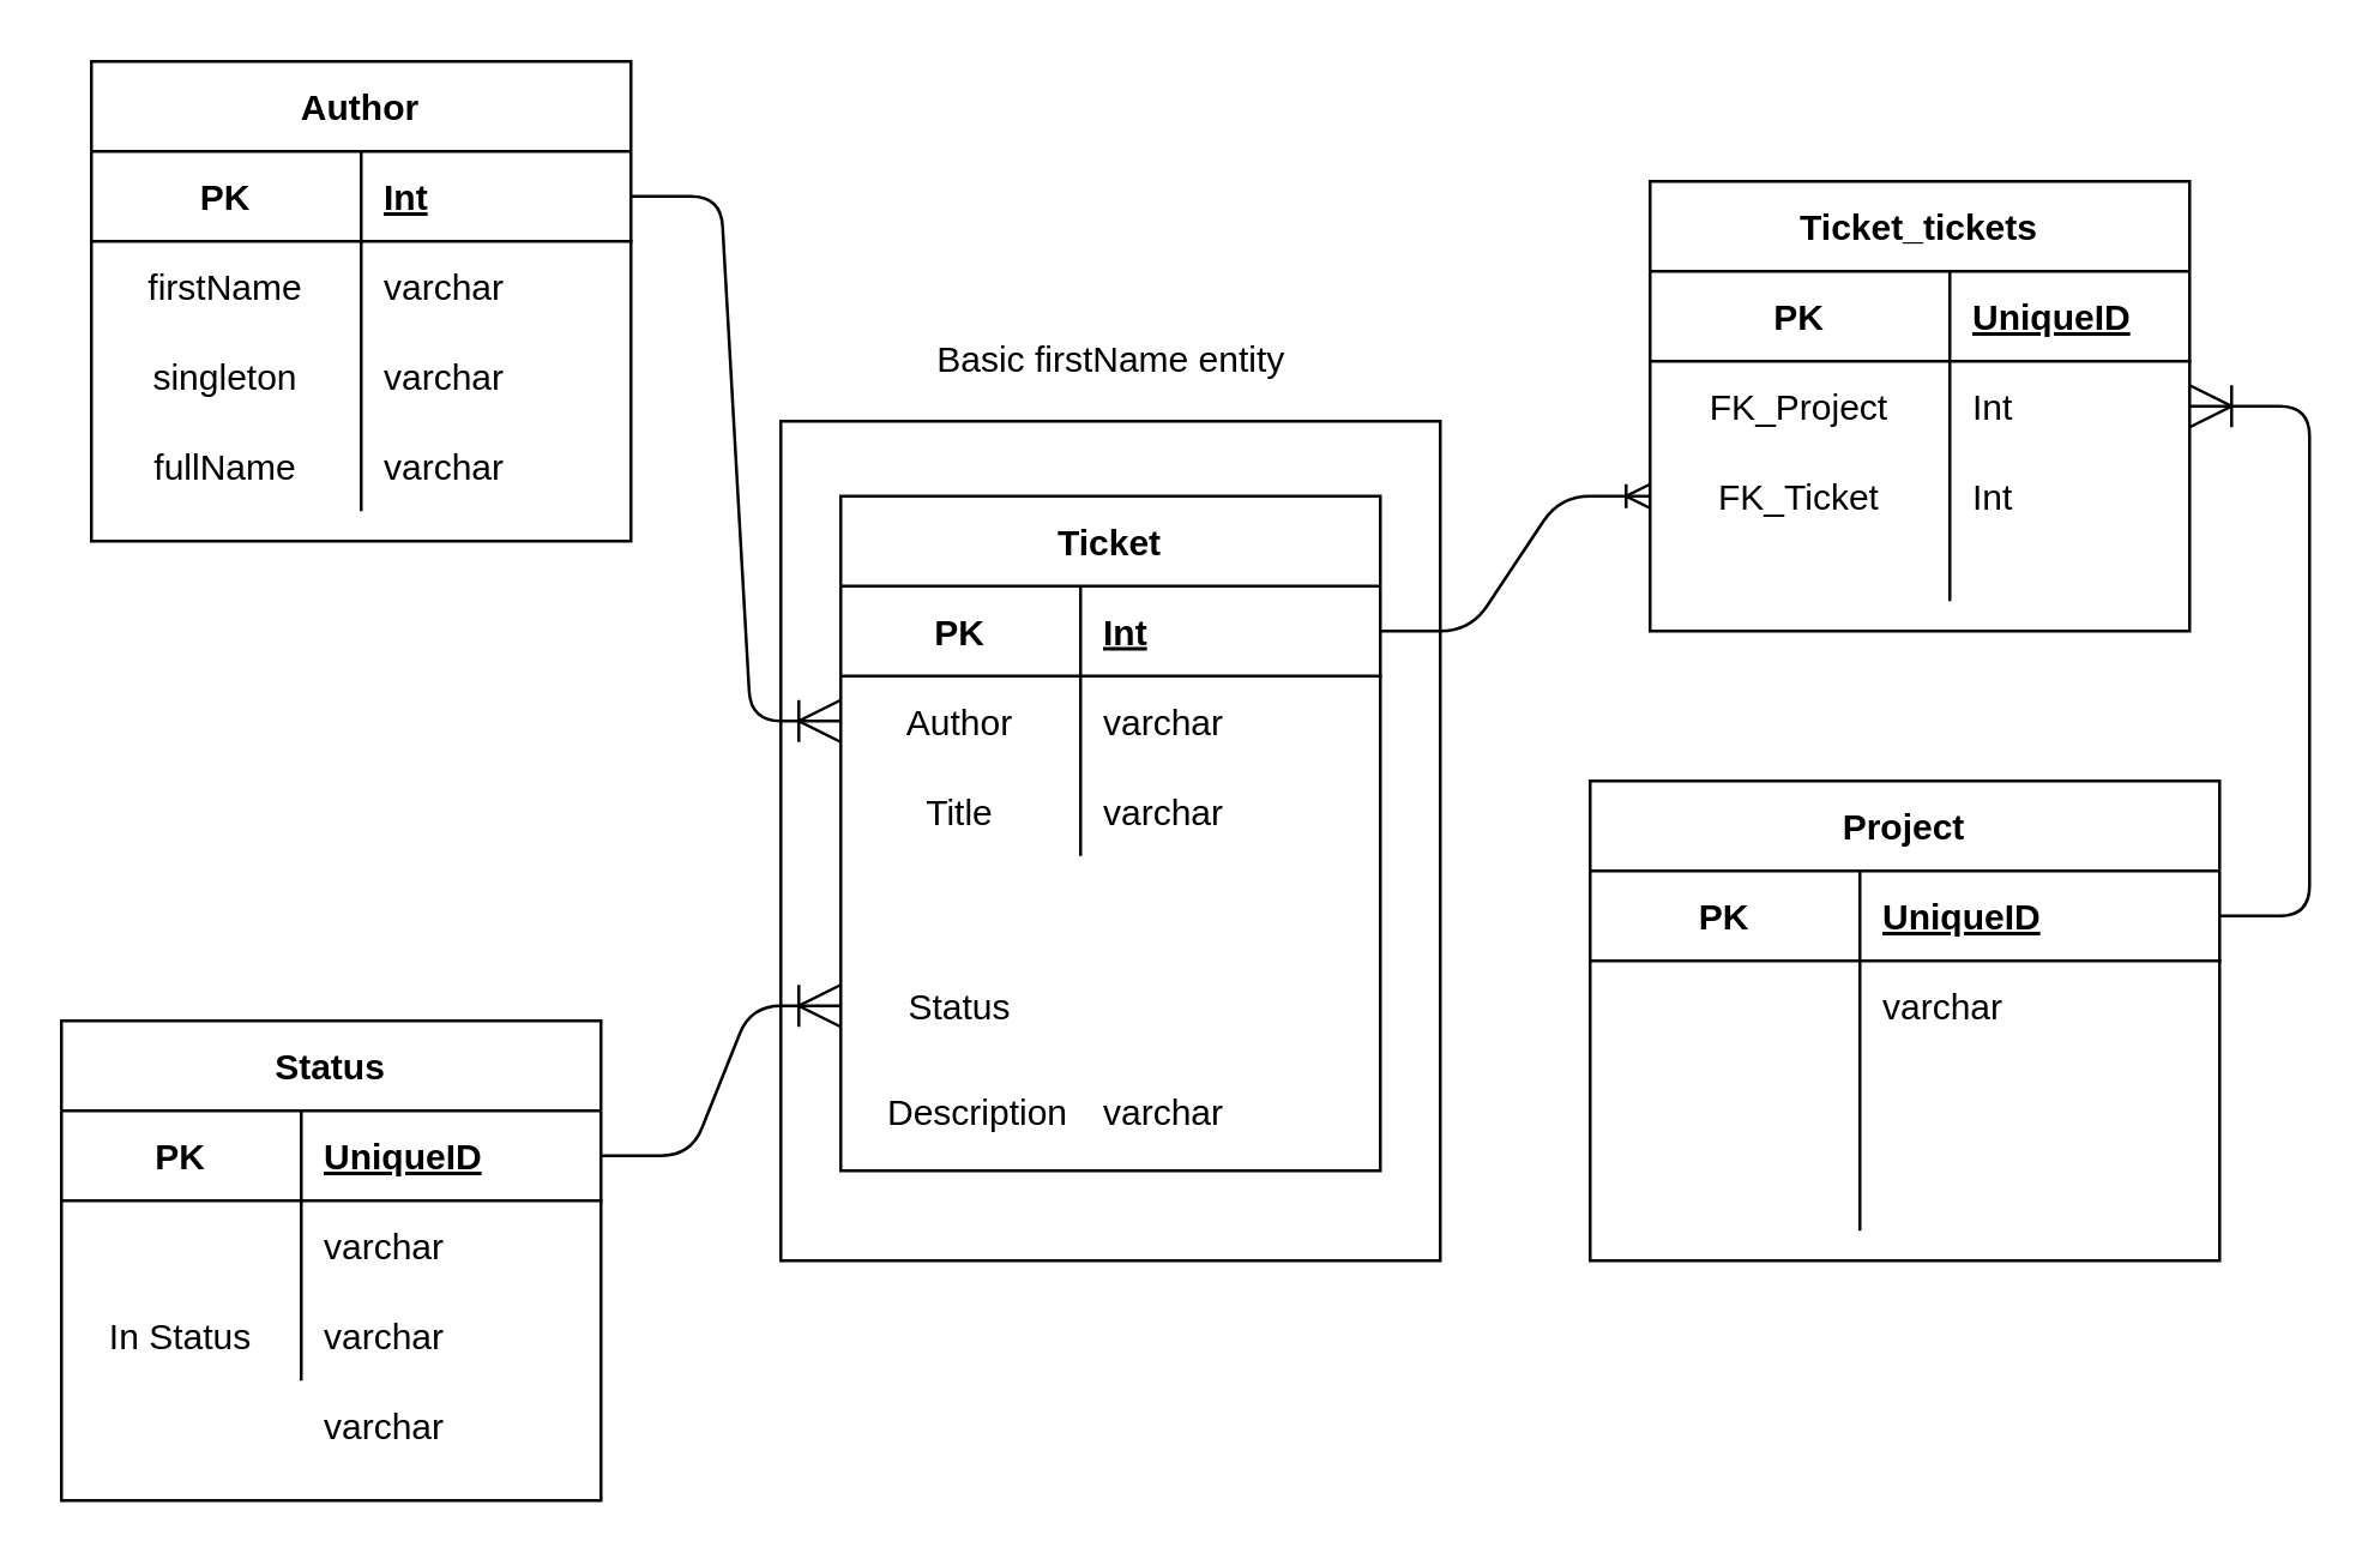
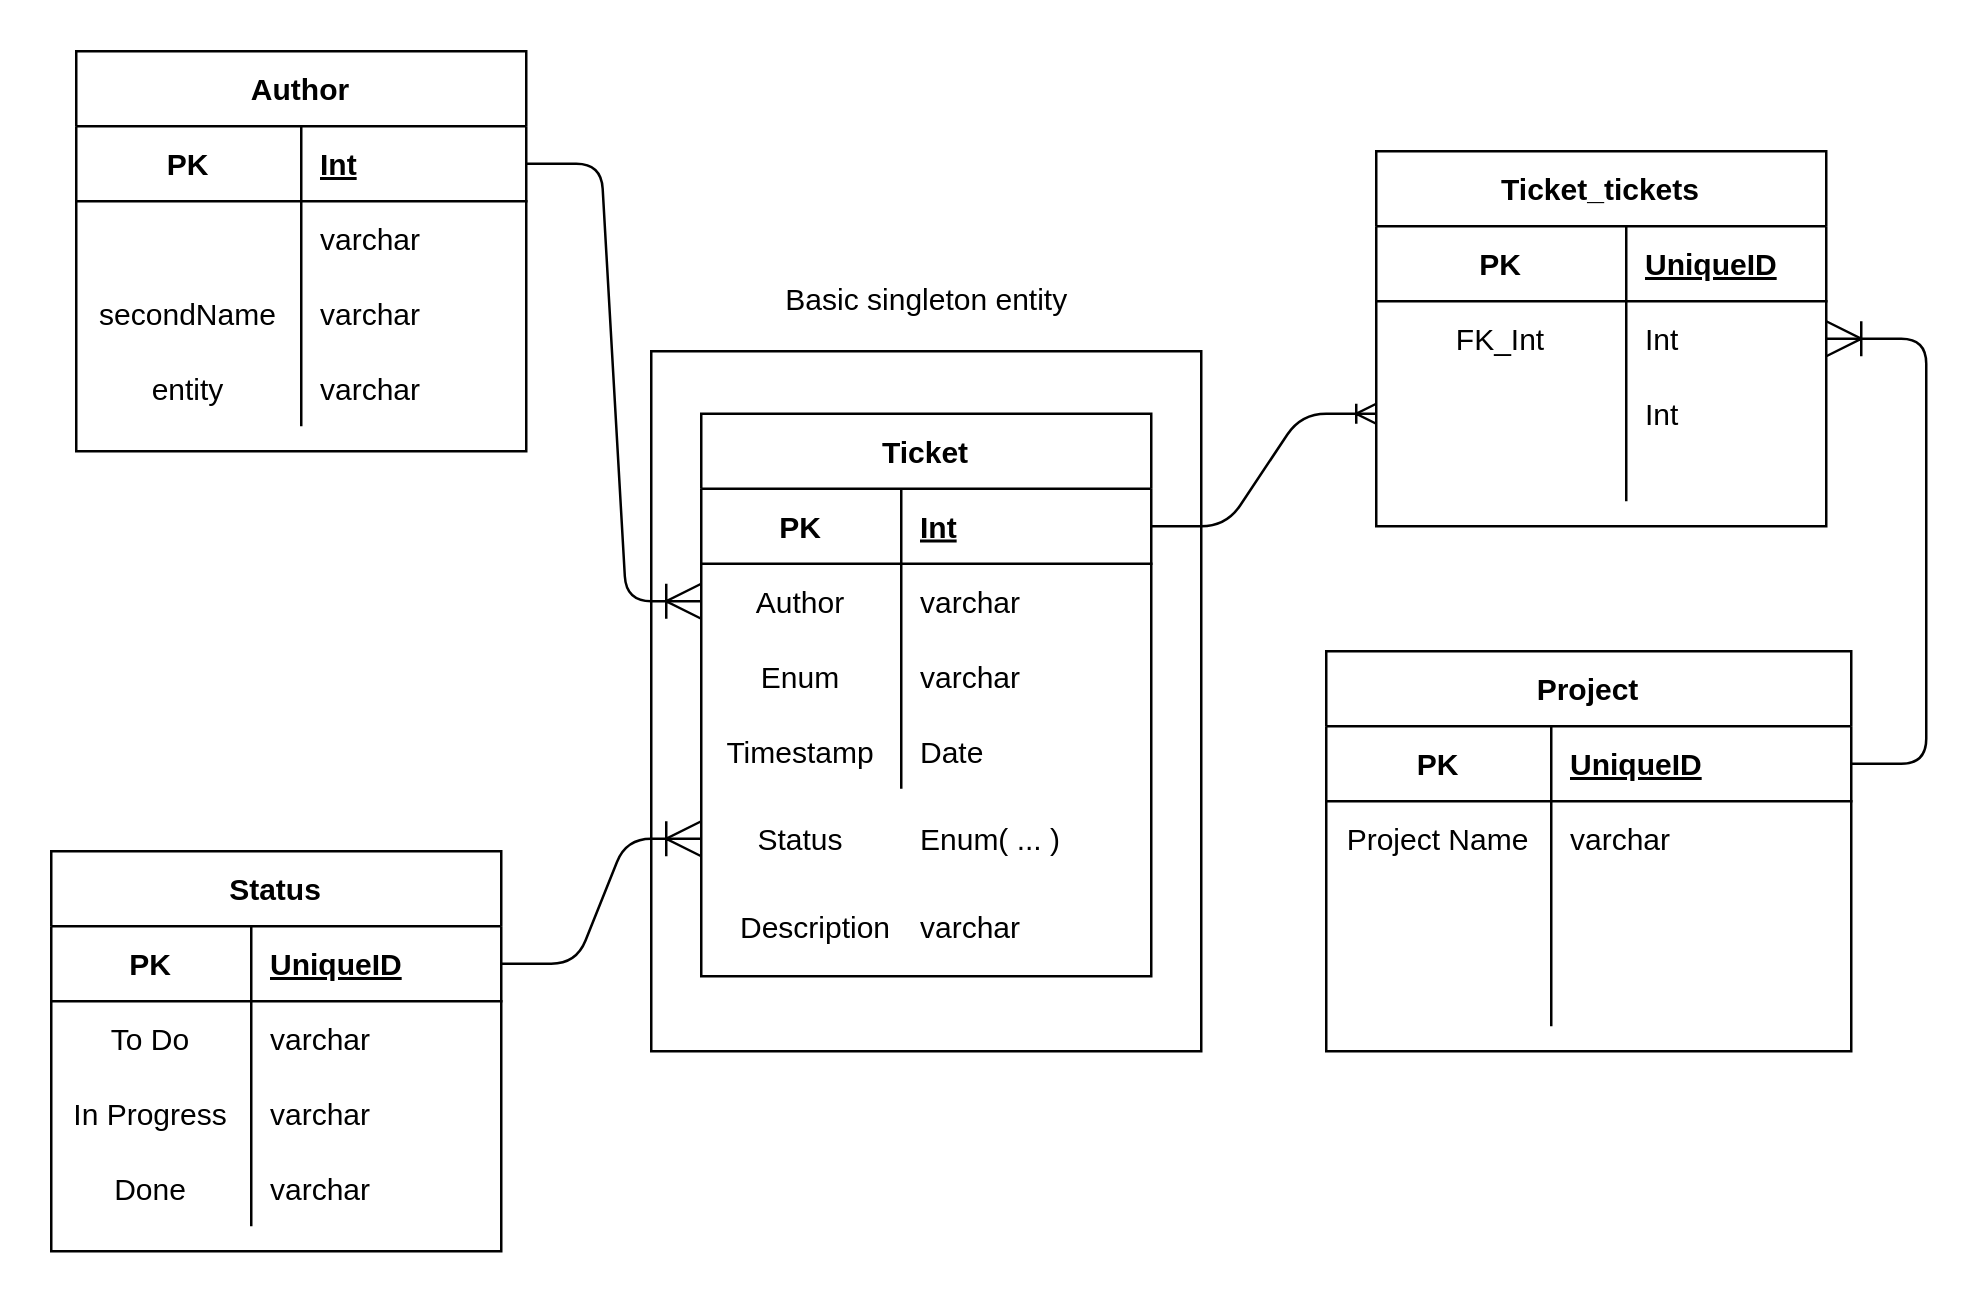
- <mxCell id="24" value="firstName" style="shape=partialRectangle;connectable=0;fillColor=none;top=0;left=0;bottom=0;right=0;editable=1;overflow=hidden;" vertex="1" parent="23"><mxGeometry width="90" height="30" as="geometry" /></mxCell>
- <mxCell id="18" value="Basic firstName entity" style="text;html=1;align=center;verticalAlign=middle;resizable=0;points=[];autosize=1;" vertex="1" parent="1"><mxGeometry x="305" y="110" width="130" height="20" as="geometry" /></mxCell>
+ <mxCell id="18" value="Basic singleton entity" style="text;html=1;align=center;verticalAlign=middle;resizable=0;points=[];autosize=1;" vertex="1" parent="1"><mxGeometry x="305" y="110" width="130" height="20" as="geometry" /></mxCell>
- <mxCell id="27" value="singleton" style="shape=partialRectangle;connectable=0;fillColor=none;top=0;left=0;bottom=0;right=0;editable=1;overflow=hidden;" vertex="1" parent="26"><mxGeometry width="90" height="30" as="geometry" /></mxCell>
+ <mxCell id="27" value="secondName" style="shape=partialRectangle;connectable=0;fillColor=none;top=0;left=0;bottom=0;right=0;editable=1;overflow=hidden;" vertex="1" parent="26"><mxGeometry width="90" height="30" as="geometry" /></mxCell>
- <mxCell id="63" value="FK_Project" style="shape=partialRectangle;connectable=0;fillColor=none;top=0;left=0;bottom=0;right=0;editable=1;overflow=hidden;" vertex="1" parent="62"><mxGeometry width="100" height="30" as="geometry" /></mxCell>
+ <mxCell id="63" value="FK_Int" style="shape=partialRectangle;connectable=0;fillColor=none;top=0;left=0;bottom=0;right=0;editable=1;overflow=hidden;" vertex="1" parent="62"><mxGeometry width="100" height="30" as="geometry" /></mxCell>
- <mxCell id="30" value="fullName" style="shape=partialRectangle;connectable=0;fillColor=none;top=0;left=0;bottom=0;right=0;editable=1;overflow=hidden;" vertex="1" parent="29"><mxGeometry width="90" height="30" as="geometry" /></mxCell>
+ <mxCell id="30" value="entity" style="shape=partialRectangle;connectable=0;fillColor=none;top=0;left=0;bottom=0;right=0;editable=1;overflow=hidden;" vertex="1" parent="29"><mxGeometry width="90" height="30" as="geometry" /></mxCell>
- <mxCell id="66" value="FK_Ticket" style="shape=partialRectangle;connectable=0;fillColor=none;top=0;left=0;bottom=0;right=0;editable=1;overflow=hidden;" vertex="1" parent="65"><mxGeometry width="100" height="30" as="geometry" /></mxCell>
- <mxCell id="11" value="Title" style="shape=partialRectangle;connectable=0;fillColor=none;top=0;left=0;bottom=0;right=0;editable=1;overflow=hidden;" vertex="1" parent="10"><mxGeometry width="80" height="30" as="geometry" /></mxCell>
+ <mxCell id="11" value="Enum" style="shape=partialRectangle;connectable=0;fillColor=none;top=0;left=0;bottom=0;right=0;editable=1;overflow=hidden;" vertex="1" parent="10"><mxGeometry width="80" height="30" as="geometry" /></mxCell>
+ <mxCell id="14" value="Timestamp" style="shape=partialRectangle;connectable=0;fillColor=none;top=0;left=0;bottom=0;right=0;editable=1;overflow=hidden;" vertex="1" parent="13"><mxGeometry width="80" height="30" as="geometry" /></mxCell>
+ <mxCell id="15" value="Date" style="shape=partialRectangle;connectable=0;fillColor=none;top=0;left=0;bottom=0;right=0;align=left;spacingLeft=6;overflow=hidden;" vertex="1" parent="13"><mxGeometry x="80" width="100" height="30" as="geometry" /></mxCell>
+ <mxCell id="77" value="Enum( ... )" style="shape=partialRectangle;connectable=0;fillColor=none;top=0;left=0;bottom=0;right=0;align=left;spacingLeft=6;overflow=hidden;" vertex="1" parent="75"><mxGeometry x="80" width="100" height="30" as="geometry" /></mxCell>
+ <mxCell id="50" value="Project Name" style="shape=partialRectangle;connectable=0;fillColor=none;top=0;left=0;bottom=0;right=0;editable=1;overflow=hidden;" vertex="1" parent="49"><mxGeometry width="90" height="30" as="geometry" /></mxCell>
+ <mxCell id="37" value="To Do" style="shape=partialRectangle;connectable=0;fillColor=none;top=0;left=0;bottom=0;right=0;editable=1;overflow=hidden;" vertex="1" parent="36"><mxGeometry width="80" height="30" as="geometry" /></mxCell>
- <mxCell id="40" value="In Status" style="shape=partialRectangle;connectable=0;fillColor=none;top=0;left=0;bottom=0;right=0;editable=1;overflow=hidden;" vertex="1" parent="39"><mxGeometry width="80" height="30" as="geometry" /></mxCell>
+ <mxCell id="40" value="In Progress" style="shape=partialRectangle;connectable=0;fillColor=none;top=0;left=0;bottom=0;right=0;editable=1;overflow=hidden;" vertex="1" parent="39"><mxGeometry width="80" height="30" as="geometry" /></mxCell>
+ <mxCell id="43" value="Done" style="shape=partialRectangle;connectable=0;fillColor=none;top=0;left=0;bottom=0;right=0;editable=1;overflow=hidden;" vertex="1" parent="42"><mxGeometry width="80" height="30" as="geometry" /></mxCell>
